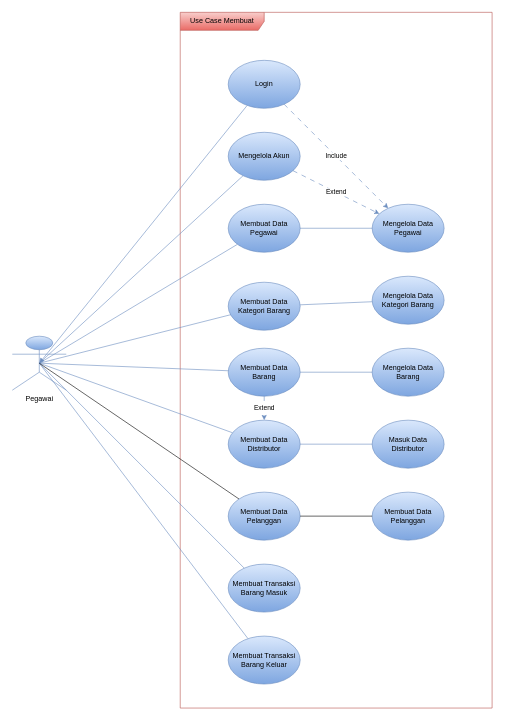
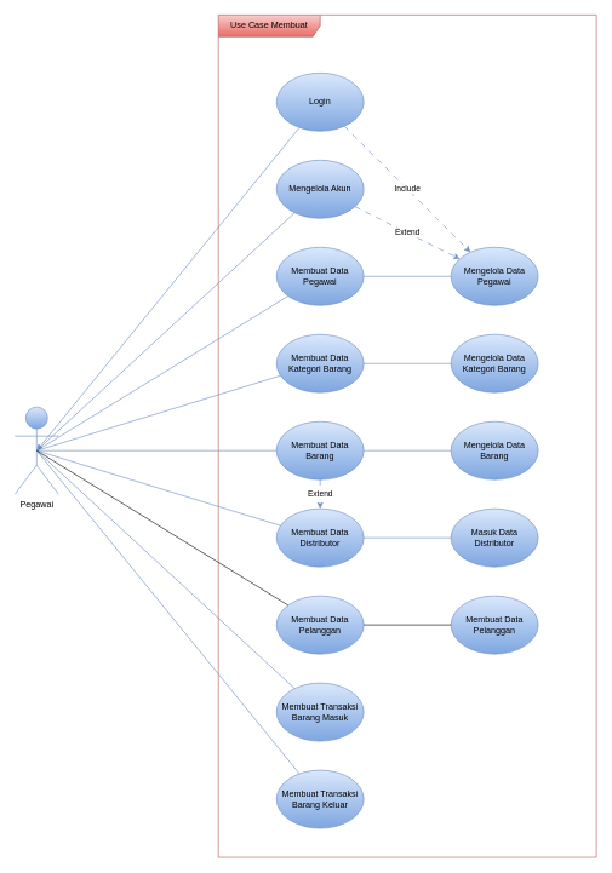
- <mxCell id="7" value="Membuat Data Kategori Barang" style="ellipse;whiteSpace=wrap;html=1;fillColor=#dae8fc;gradientColor=#7ea6e0;strokeColor=#6c8ebf;" parent="1" vertex="1"><mxGeometry x="380" y="470" width="120" height="80" as="geometry" /></mxCell>
+ <mxCell id="7" value="Membuat Data Kategori Barang" style="ellipse;whiteSpace=wrap;html=1;fillColor=#dae8fc;gradientColor=#7ea6e0;strokeColor=#6c8ebf;" parent="1" vertex="1"><mxGeometry x="380" y="460" width="120" height="80" as="geometry" /></mxCell>
- <mxCell id="2" value="Pegawai" style="shape=umlActor;verticalLabelPosition=bottom;verticalAlign=top;html=1;fillColor=#dae8fc;gradientColor=#7ea6e0;strokeColor=#6c8ebf;" parent="1" vertex="1"><mxGeometry x="20" y="560" width="90" height="90" as="geometry" /></mxCell>
+ <mxCell id="2" value="Pegawai" style="shape=umlActor;verticalLabelPosition=bottom;verticalAlign=top;html=1;fillColor=#dae8fc;gradientColor=#7ea6e0;strokeColor=#6c8ebf;" parent="1" vertex="1"><mxGeometry x="20" y="560" width="60" height="120" as="geometry" /></mxCell>
